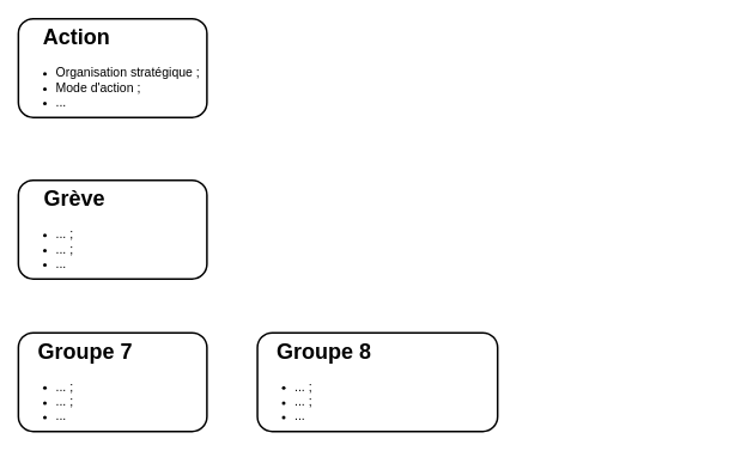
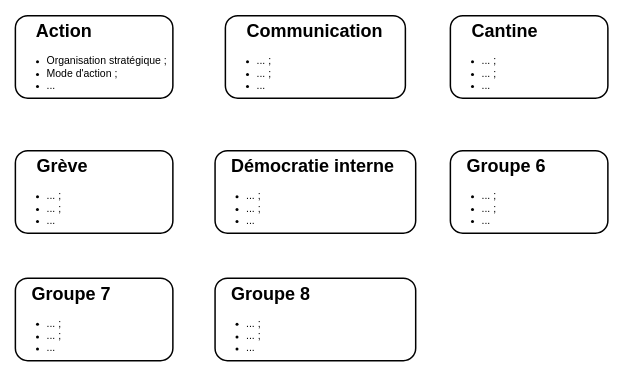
+ <mxCell id="3" value="&lt;h1 align=&quot;left&quot; style=&quot;margin-top: 0px;&quot;&gt;&amp;nbsp; &amp;nbsp; Communication&lt;/h1&gt;&lt;div align=&quot;left&quot;&gt;&lt;ul&gt;&lt;li&gt;&lt;font style=&quot;font-size: 14px;&quot;&gt;... ;&lt;/font&gt;&lt;/li&gt;&lt;li&gt;&lt;font style=&quot;font-size: 14px;&quot;&gt;... ;&lt;/font&gt;&lt;/li&gt;&lt;li&gt;&lt;font style=&quot;font-size: 14px;&quot;&gt;...&lt;/font&gt;&lt;/li&gt;&lt;/ul&gt;&lt;/div&gt;" style="text;html=1;whiteSpace=wrap;overflow=hidden;rounded=1;align=left;strokeColor=default;strokeWidth=2;" vertex="1" parent="1"><mxGeometry x="300" y="20" width="240" height="110" as="geometry" /></mxCell>
+ <mxCell id="4" value="&lt;h1 align=&quot;left&quot; style=&quot;margin-top: 0px;&quot;&gt;&amp;nbsp; &amp;nbsp; Cantine&lt;/h1&gt;&lt;div align=&quot;left&quot;&gt;&lt;ul&gt;&lt;li&gt;&lt;font style=&quot;font-size: 14px;&quot;&gt;... ;&lt;/font&gt;&lt;/li&gt;&lt;li&gt;&lt;font style=&quot;font-size: 14px;&quot;&gt;... ;&lt;/font&gt;&lt;/li&gt;&lt;li&gt;&lt;font style=&quot;font-size: 14px;&quot;&gt;...&lt;/font&gt;&lt;/li&gt;&lt;/ul&gt;&lt;/div&gt;" style="text;html=1;whiteSpace=wrap;overflow=hidden;rounded=1;align=left;strokeColor=default;strokeWidth=2;" vertex="1" parent="1"><mxGeometry x="600" y="20" width="210" height="110" as="geometry" /></mxCell>
+ <mxCell id="6" value="&lt;h1 align=&quot;center&quot; style=&quot;margin-top: 0px;&quot;&gt;&amp;nbsp; &amp;nbsp;Démocratie interne&lt;/h1&gt;&lt;div align=&quot;left&quot;&gt;&lt;ul&gt;&lt;li&gt;&lt;font style=&quot;font-size: 14px;&quot;&gt;... ;&lt;/font&gt;&lt;/li&gt;&lt;li&gt;&lt;font style=&quot;font-size: 14px;&quot;&gt;... ;&lt;/font&gt;&lt;/li&gt;&lt;li&gt;&lt;font style=&quot;font-size: 14px;&quot;&gt;...&lt;/font&gt;&lt;/li&gt;&lt;/ul&gt;&lt;/div&gt;" style="text;html=1;whiteSpace=wrap;overflow=hidden;rounded=1;align=left;strokeColor=default;strokeWidth=2;" vertex="1" parent="1"><mxGeometry x="286.25" y="200" width="267.5" height="110" as="geometry" /></mxCell>
+ <mxCell id="9" value="&lt;h1 align=&quot;center&quot; style=&quot;margin-top: 0px;&quot;&gt;&amp;nbsp; &amp;nbsp;Groupe 6&lt;/h1&gt;&lt;div align=&quot;left&quot;&gt;&lt;ul&gt;&lt;li&gt;&lt;font style=&quot;font-size: 14px;&quot;&gt;... ;&lt;/font&gt;&lt;/li&gt;&lt;li&gt;&lt;font style=&quot;font-size: 14px;&quot;&gt;... ;&lt;/font&gt;&lt;/li&gt;&lt;li&gt;&lt;font style=&quot;font-size: 14px;&quot;&gt;...&lt;/font&gt;&lt;/li&gt;&lt;/ul&gt;&lt;/div&gt;" style="text;html=1;whiteSpace=wrap;overflow=hidden;rounded=1;align=left;strokeColor=default;strokeWidth=2;" vertex="1" parent="1"><mxGeometry x="600" y="200" width="210" height="110" as="geometry" /></mxCell>
